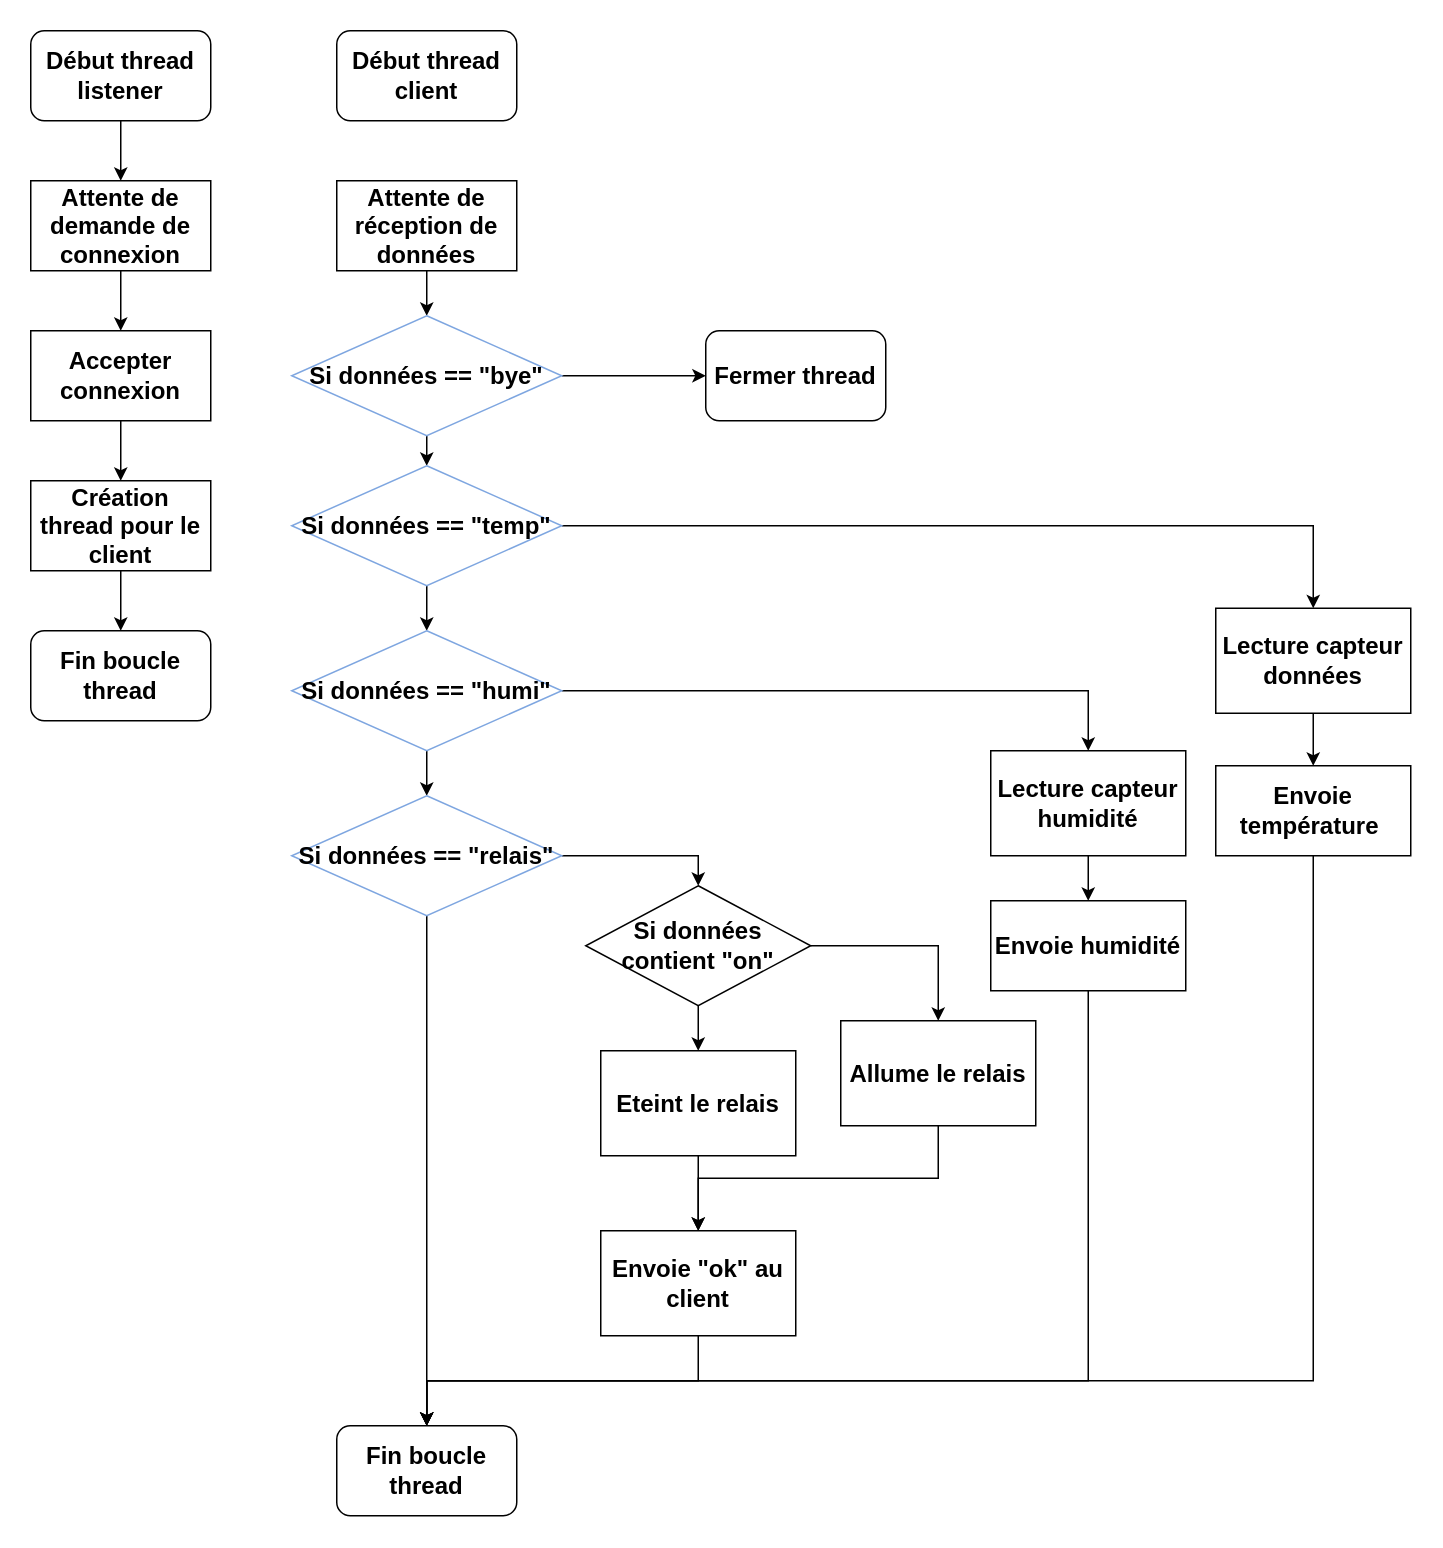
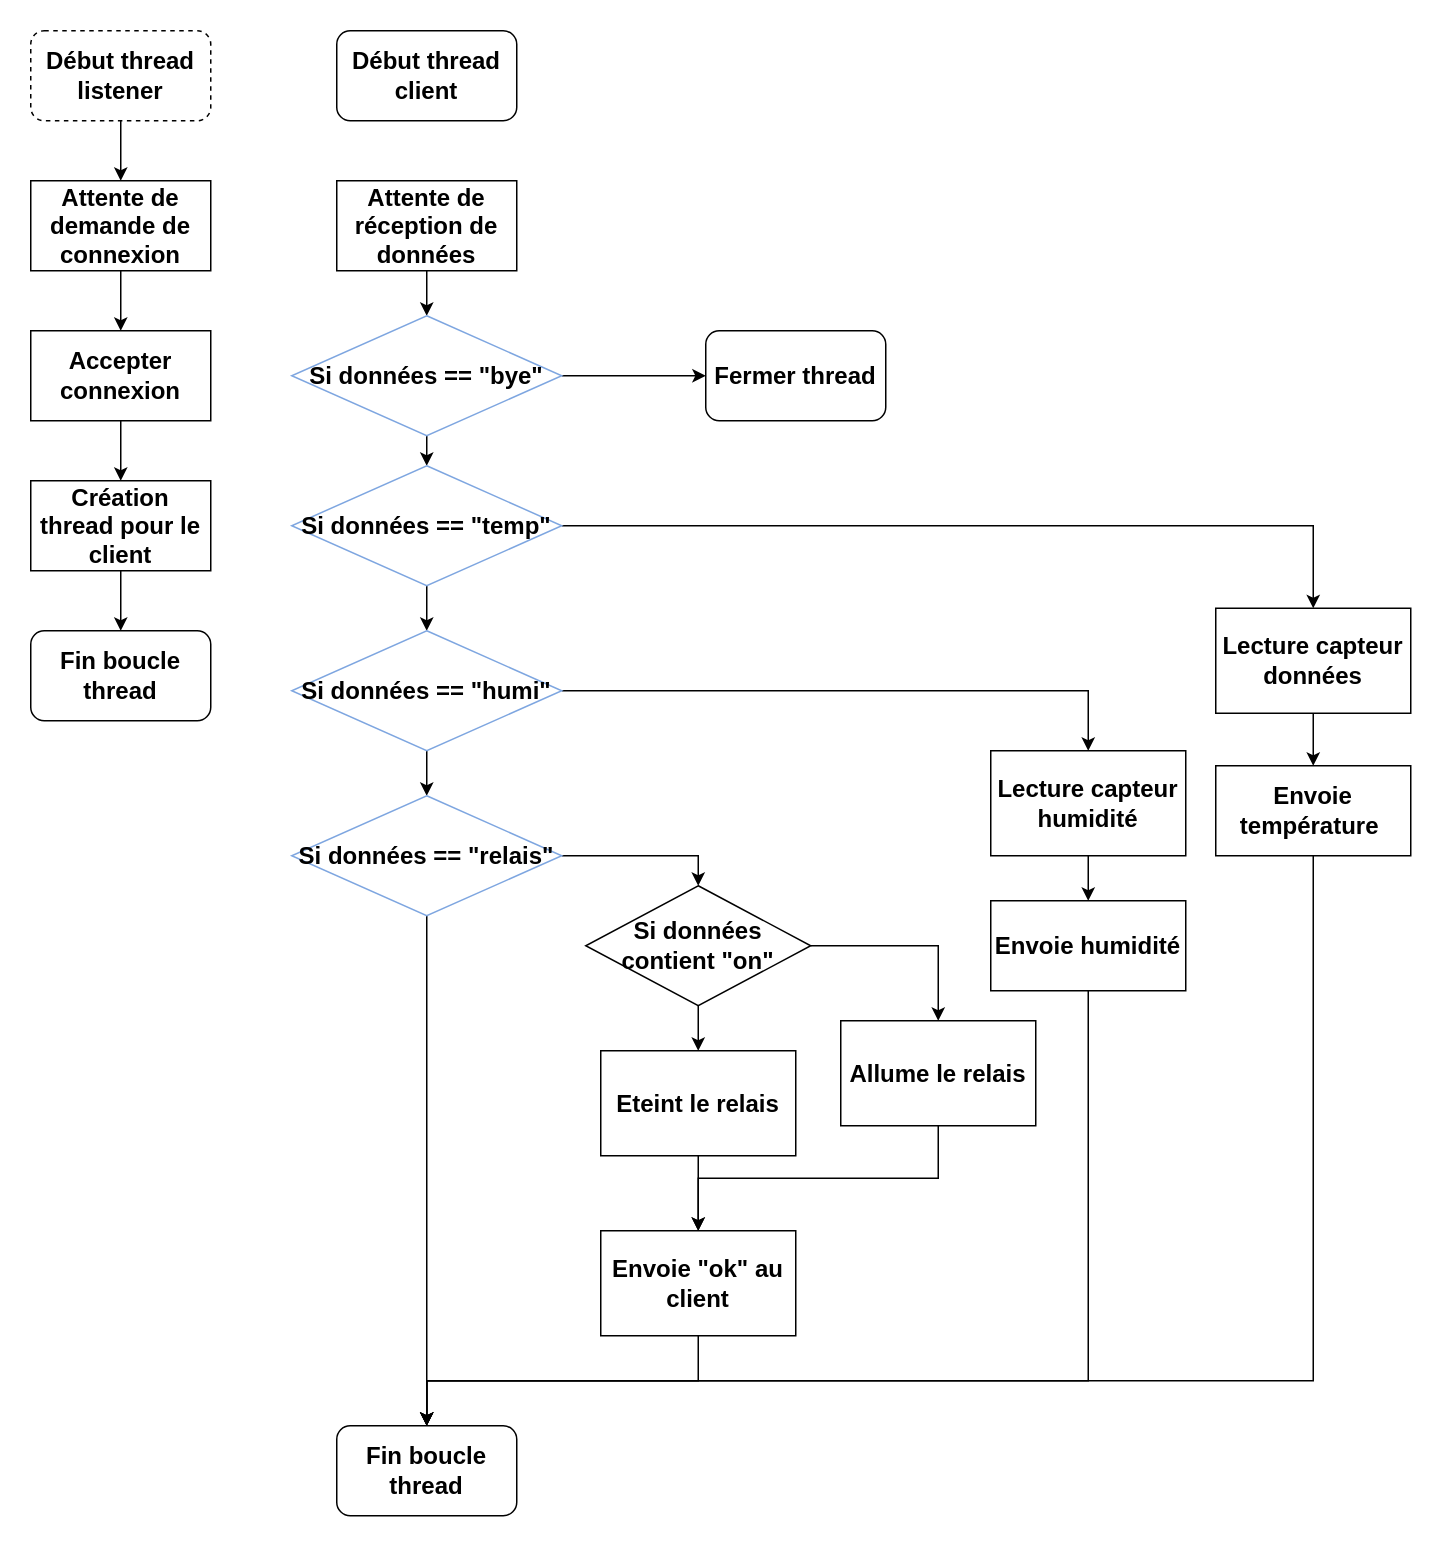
- <mxCell id="3" value="&lt;font style=&quot;font-size: 16px&quot;&gt;&lt;b&gt;Début thread listener&lt;/b&gt;&lt;/font&gt;" style="rounded=1;whiteSpace=wrap;html=1;" vertex="1" parent="1"><mxGeometry x="20" y="20" width="120" height="60" as="geometry" /></mxCell>
+ <mxCell id="3" value="&lt;font style=&quot;font-size: 16px&quot;&gt;&lt;b&gt;Début thread listener&lt;/b&gt;&lt;/font&gt;" style="rounded=1;whiteSpace=wrap;html=1;dashed=1;" vertex="1" parent="1"><mxGeometry x="20" y="20" width="120" height="60" as="geometry" /></mxCell>
